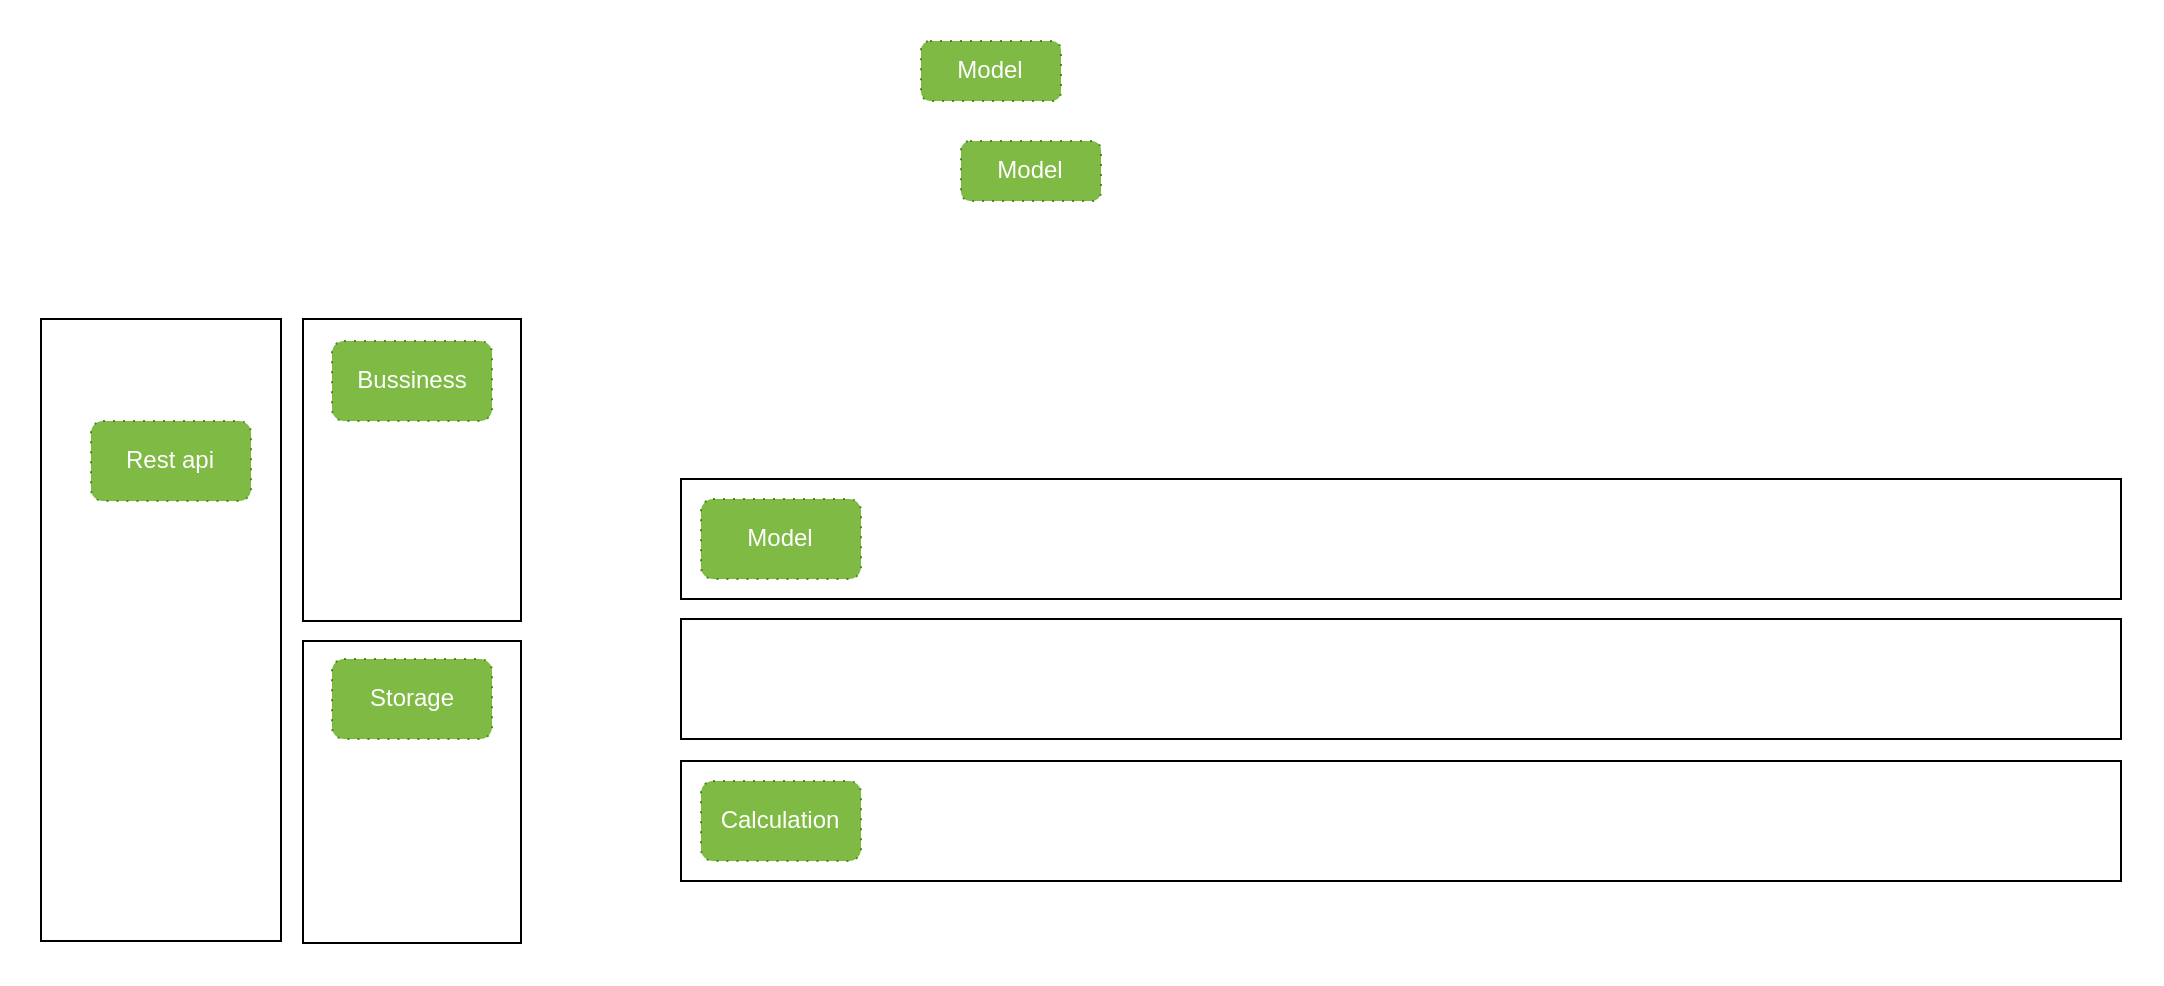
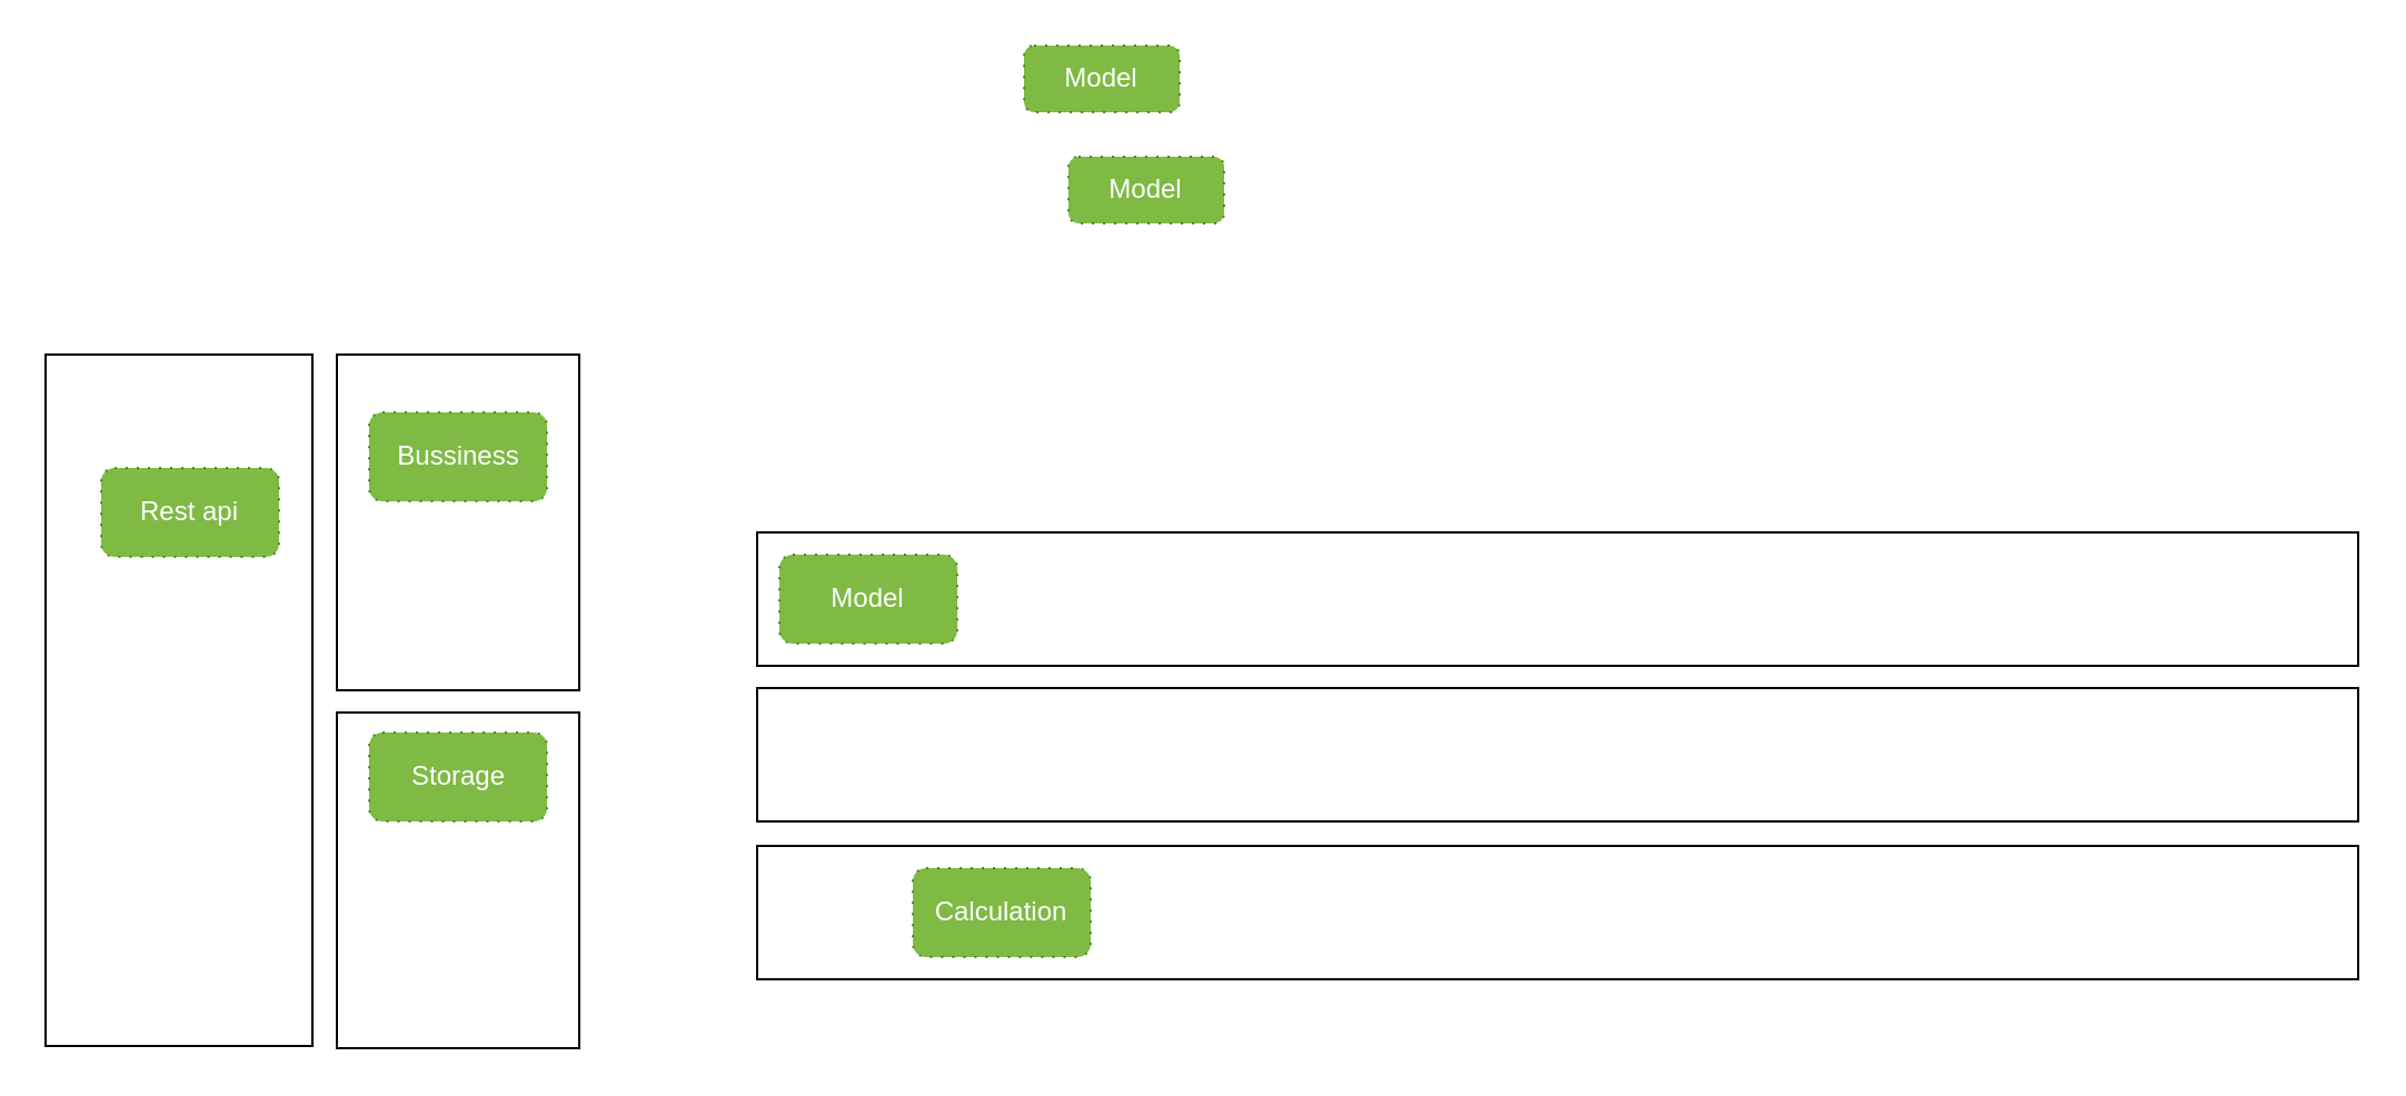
- <mxCell id="14" value="Bussiness" style="text;html=1;strokeColor=#2D7600;fillColor=#60a917;align=center;verticalAlign=middle;whiteSpace=wrap;rounded=1;fontColor=#ffffff;comic=0;glass=0;shadow=0;dashed=1;dashPattern=1 4;opacity=80;" vertex="1" parent="1"><mxGeometry x="165.5" y="170" width="80" height="40" as="geometry" /></mxCell>
+ <mxCell id="14" value="Bussiness" style="text;html=1;strokeColor=#2D7600;fillColor=#60a917;align=center;verticalAlign=middle;whiteSpace=wrap;rounded=1;fontColor=#ffffff;comic=0;glass=0;shadow=0;dashed=1;dashPattern=1 4;opacity=80;" vertex="1" parent="1"><mxGeometry x="165.5" y="185" width="80" height="40" as="geometry" /></mxCell>
- <mxCell id="11" value="Calculation" style="text;html=1;strokeColor=#2D7600;fillColor=#60a917;align=center;verticalAlign=middle;whiteSpace=wrap;rounded=1;fontColor=#ffffff;comic=0;glass=0;shadow=0;dashed=1;dashPattern=1 4;opacity=80;" vertex="1" parent="1"><mxGeometry x="350" y="390" width="80" height="40" as="geometry" /></mxCell>
+ <mxCell id="11" value="Calculation" style="text;html=1;strokeColor=#2D7600;fillColor=#60a917;align=center;verticalAlign=middle;whiteSpace=wrap;rounded=1;fontColor=#ffffff;comic=0;glass=0;shadow=0;dashed=1;dashPattern=1 4;opacity=80;" vertex="1" parent="1"><mxGeometry x="410" y="390" width="80" height="40" as="geometry" /></mxCell>
